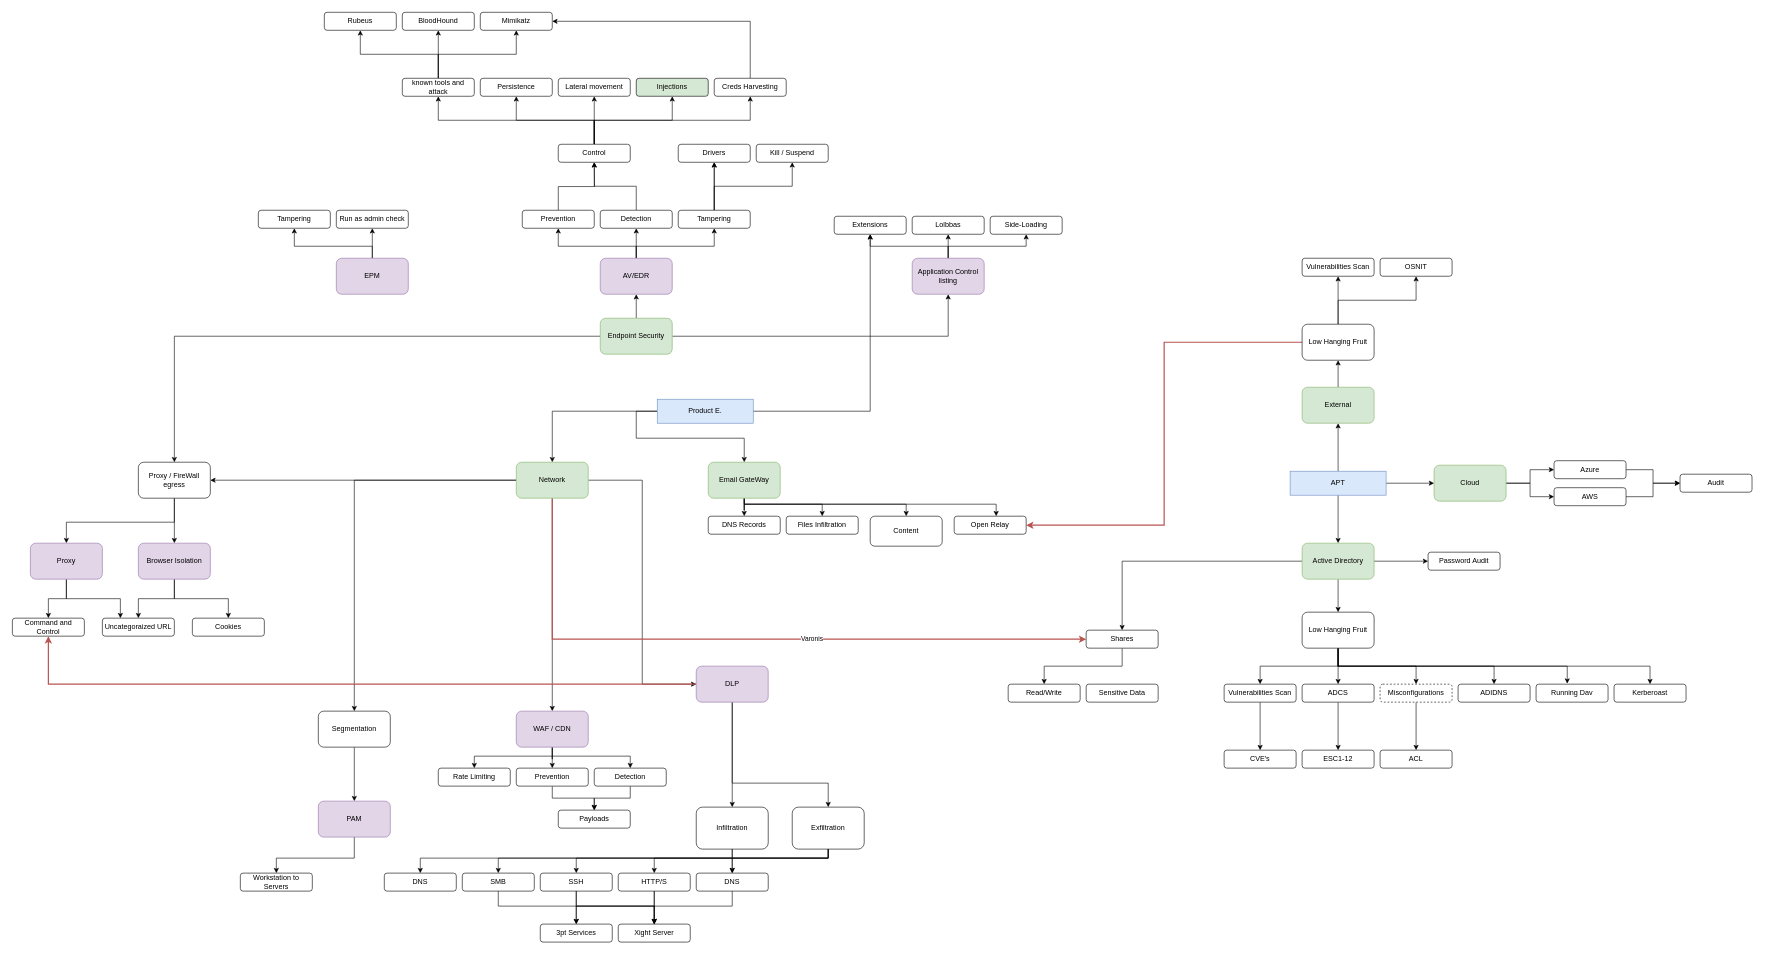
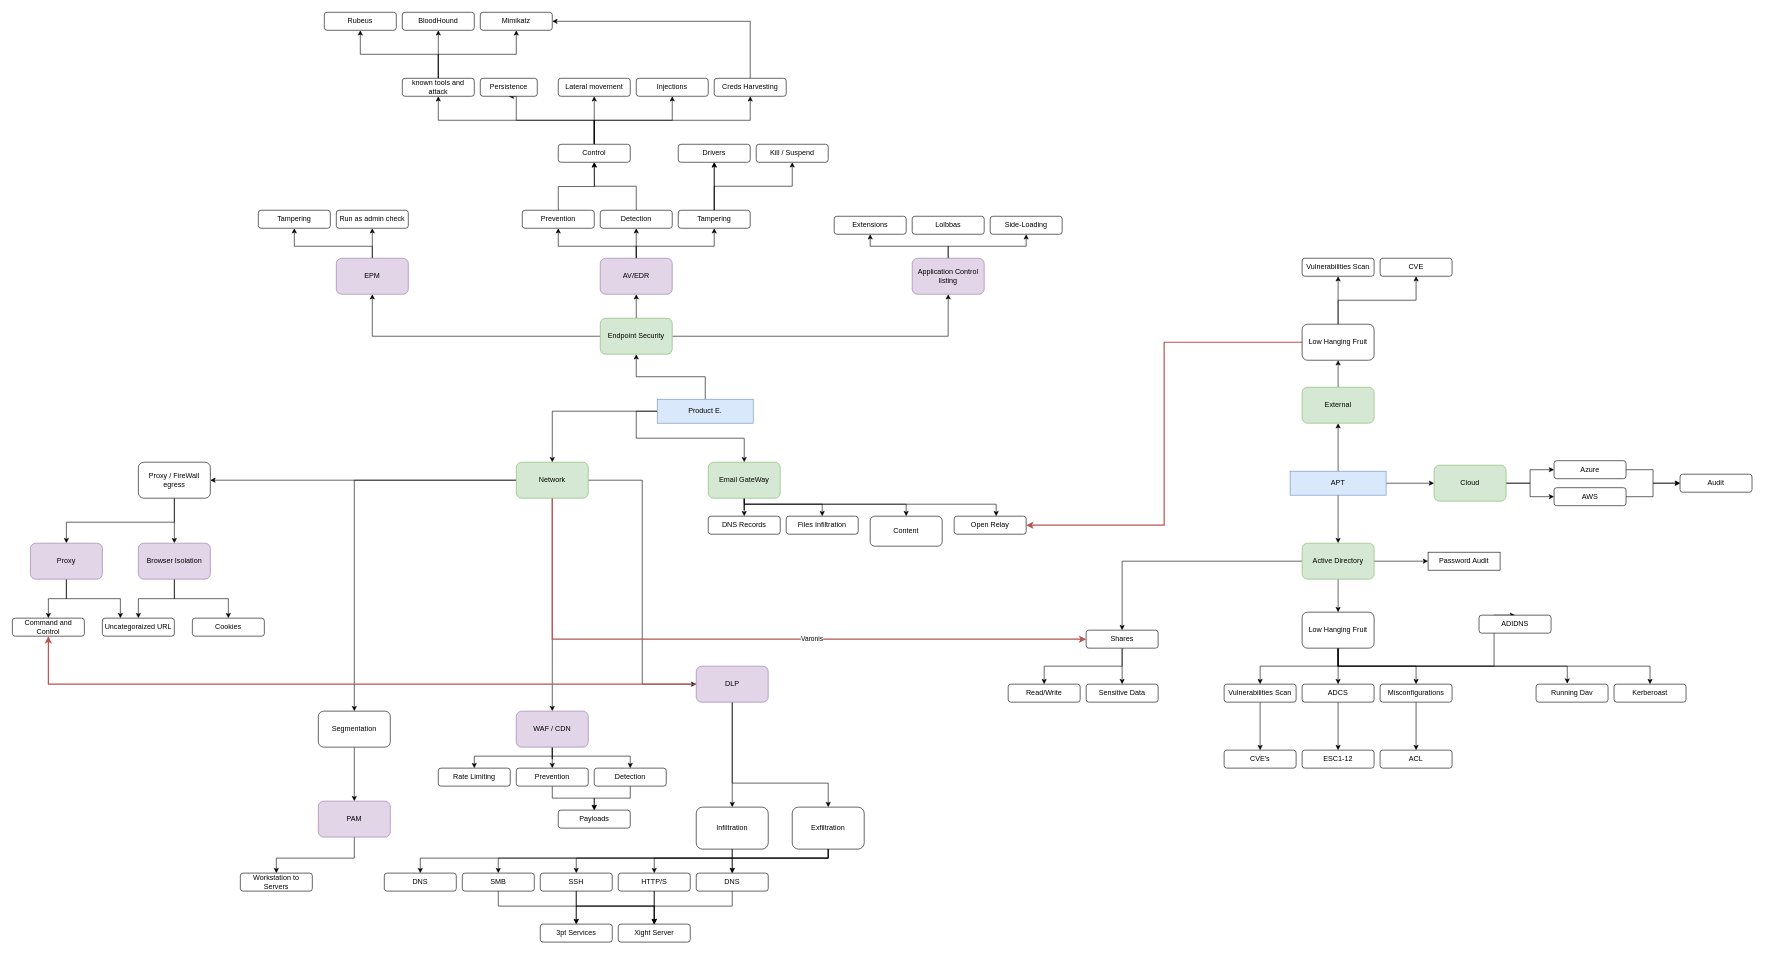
- <mxCell id="136" value="Persistence" style="rounded=1;whiteSpace=wrap;html=1;" parent="1" vertex="1"><mxGeometry x="800" y="130" width="120" height="30" as="geometry" /></mxCell>
+ <mxCell id="136" value="Persistence" style="rounded=1;whiteSpace=wrap;html=1;" parent="1" vertex="1"><mxGeometry x="800" y="130" width="95" height="30" as="geometry" /></mxCell>
- <mxCell id="135" value="Injections" style="rounded=1;whiteSpace=wrap;html=1;fillColor=#d5e8d4;" parent="1" vertex="1"><mxGeometry x="1060" y="130" width="120" height="30" as="geometry" /></mxCell>
+ <mxCell id="135" value="Injections" style="rounded=1;whiteSpace=wrap;html=1;" parent="1" vertex="1"><mxGeometry x="1060" y="130" width="120" height="30" as="geometry" /></mxCell>
- <mxCell id="84" style="edgeStyle=orthogonalEdgeStyle;rounded=0;orthogonalLoop=1;jettySize=auto;html=1;entryX=0.5;entryY=1;entryDx=0;entryDy=0;" parent="1" source="87" target="105" edge="1"><mxGeometry relative="1" as="geometry" /></mxCell>
- <mxCell id="131" value="OSNIT" style="rounded=1;whiteSpace=wrap;html=1;" parent="1" vertex="1"><mxGeometry x="2300" y="430" width="120" height="30" as="geometry" /></mxCell>
+ <mxCell id="131" value="CVE" style="rounded=1;whiteSpace=wrap;html=1;" parent="1" vertex="1"><mxGeometry x="2300" y="430" width="120" height="30" as="geometry" /></mxCell>
- <mxCell id="4" style="edgeStyle=orthogonalEdgeStyle;rounded=0;orthogonalLoop=1;jettySize=auto;html=1;" parent="1" source="5" target="107" edge="1"><mxGeometry relative="1" as="geometry" /></mxCell>
+ <mxCell id="4" style="edgeStyle=orthogonalEdgeStyle;rounded=0;orthogonalLoop=1;jettySize=auto;html=1;entryX=0.5;entryY=1;entryDx=0;entryDy=0;" parent="1" source="5" target="20" edge="1"><mxGeometry relative="1" as="geometry" /></mxCell>
- <mxCell id="19" style="edgeStyle=orthogonalEdgeStyle;rounded=0;orthogonalLoop=1;jettySize=auto;html=1;" parent="1" source="20" target="60" edge="1"><mxGeometry relative="1" as="geometry" /></mxCell>
+ <mxCell id="19" style="edgeStyle=orthogonalEdgeStyle;rounded=0;orthogonalLoop=1;jettySize=auto;html=1;entryX=0.5;entryY=1;entryDx=0;entryDy=0;" parent="1" source="20" target="83" edge="1"><mxGeometry relative="1" as="geometry" /></mxCell>
- <mxCell id="169" value="Password Audit" style="rounded=1;whiteSpace=wrap;html=1;" parent="1" vertex="1"><mxGeometry x="2380" y="920" width="120" height="30" as="geometry" /></mxCell>
+ <mxCell id="169" value="Password Audit" style="whiteSpace=wrap;html=1;rounded=0;" parent="1" vertex="1"><mxGeometry x="2380" y="920" width="120" height="30" as="geometry" /></mxCell>
+ <mxCell id="123" value="" style="edgeStyle=orthogonalEdgeStyle;rounded=0;orthogonalLoop=1;jettySize=auto;html=1;" parent="1" source="125" target="126" edge="1"><mxGeometry relative="1" as="geometry" /></mxCell>
- <mxCell id="122" value="Misconfigurations" style="rounded=1;whiteSpace=wrap;html=1;dashed=1;" parent="1" vertex="1"><mxGeometry x="2300" y="1140" width="120" height="30" as="geometry" /></mxCell>
+ <mxCell id="122" value="Misconfigurations" style="rounded=1;whiteSpace=wrap;html=1;" parent="1" vertex="1"><mxGeometry x="2300" y="1140" width="120" height="30" as="geometry" /></mxCell>
- <mxCell id="146" value="ADIDNS" style="rounded=1;whiteSpace=wrap;html=1;" parent="1" vertex="1"><mxGeometry x="2430" y="1140" width="120" height="30" as="geometry" /></mxCell>
+ <mxCell id="146" value="ADIDNS" style="rounded=1;whiteSpace=wrap;html=1;" parent="1" vertex="1"><mxGeometry x="2465" y="1025" width="120" height="30" as="geometry" /></mxCell>
